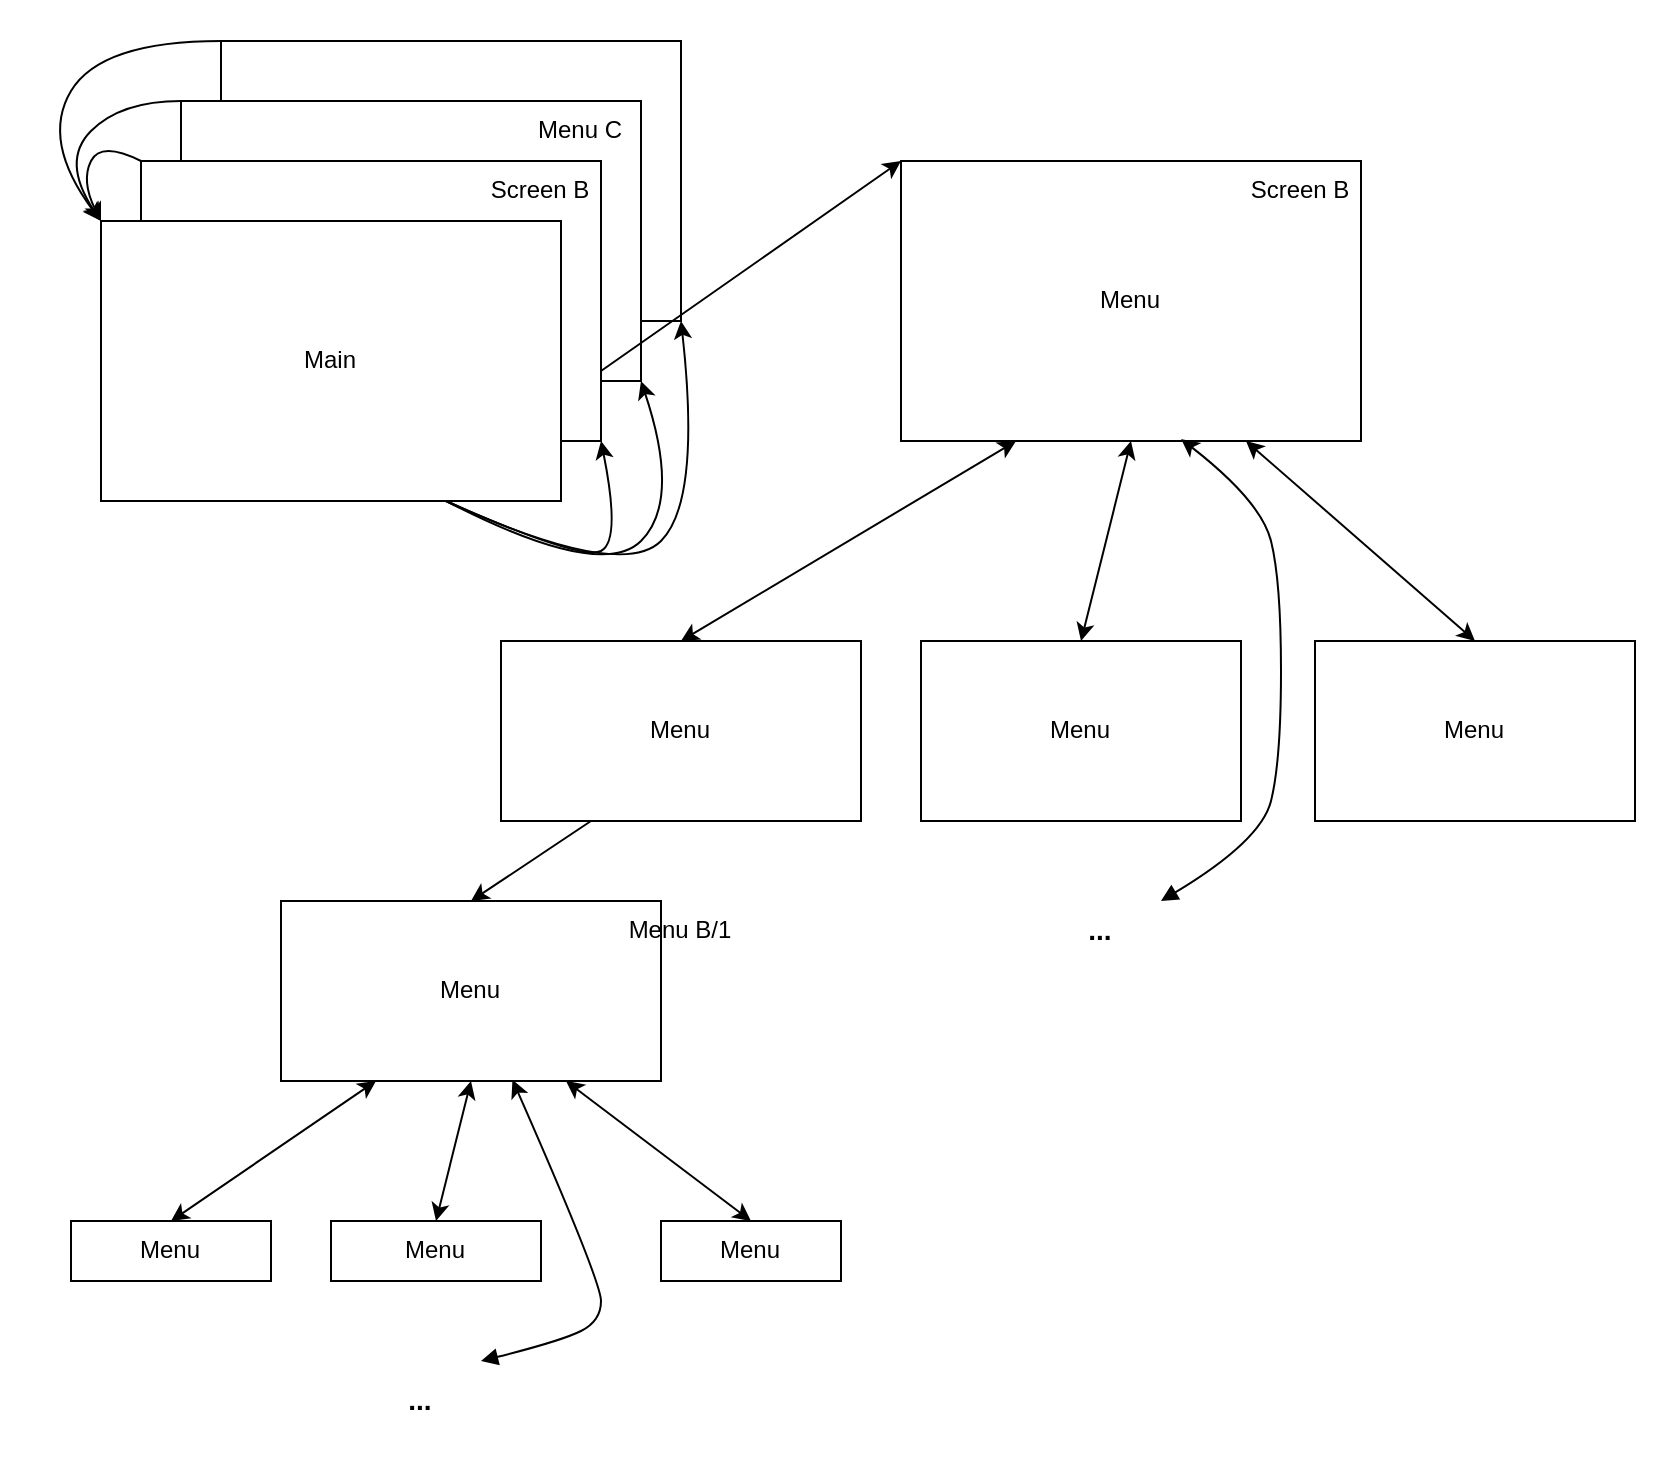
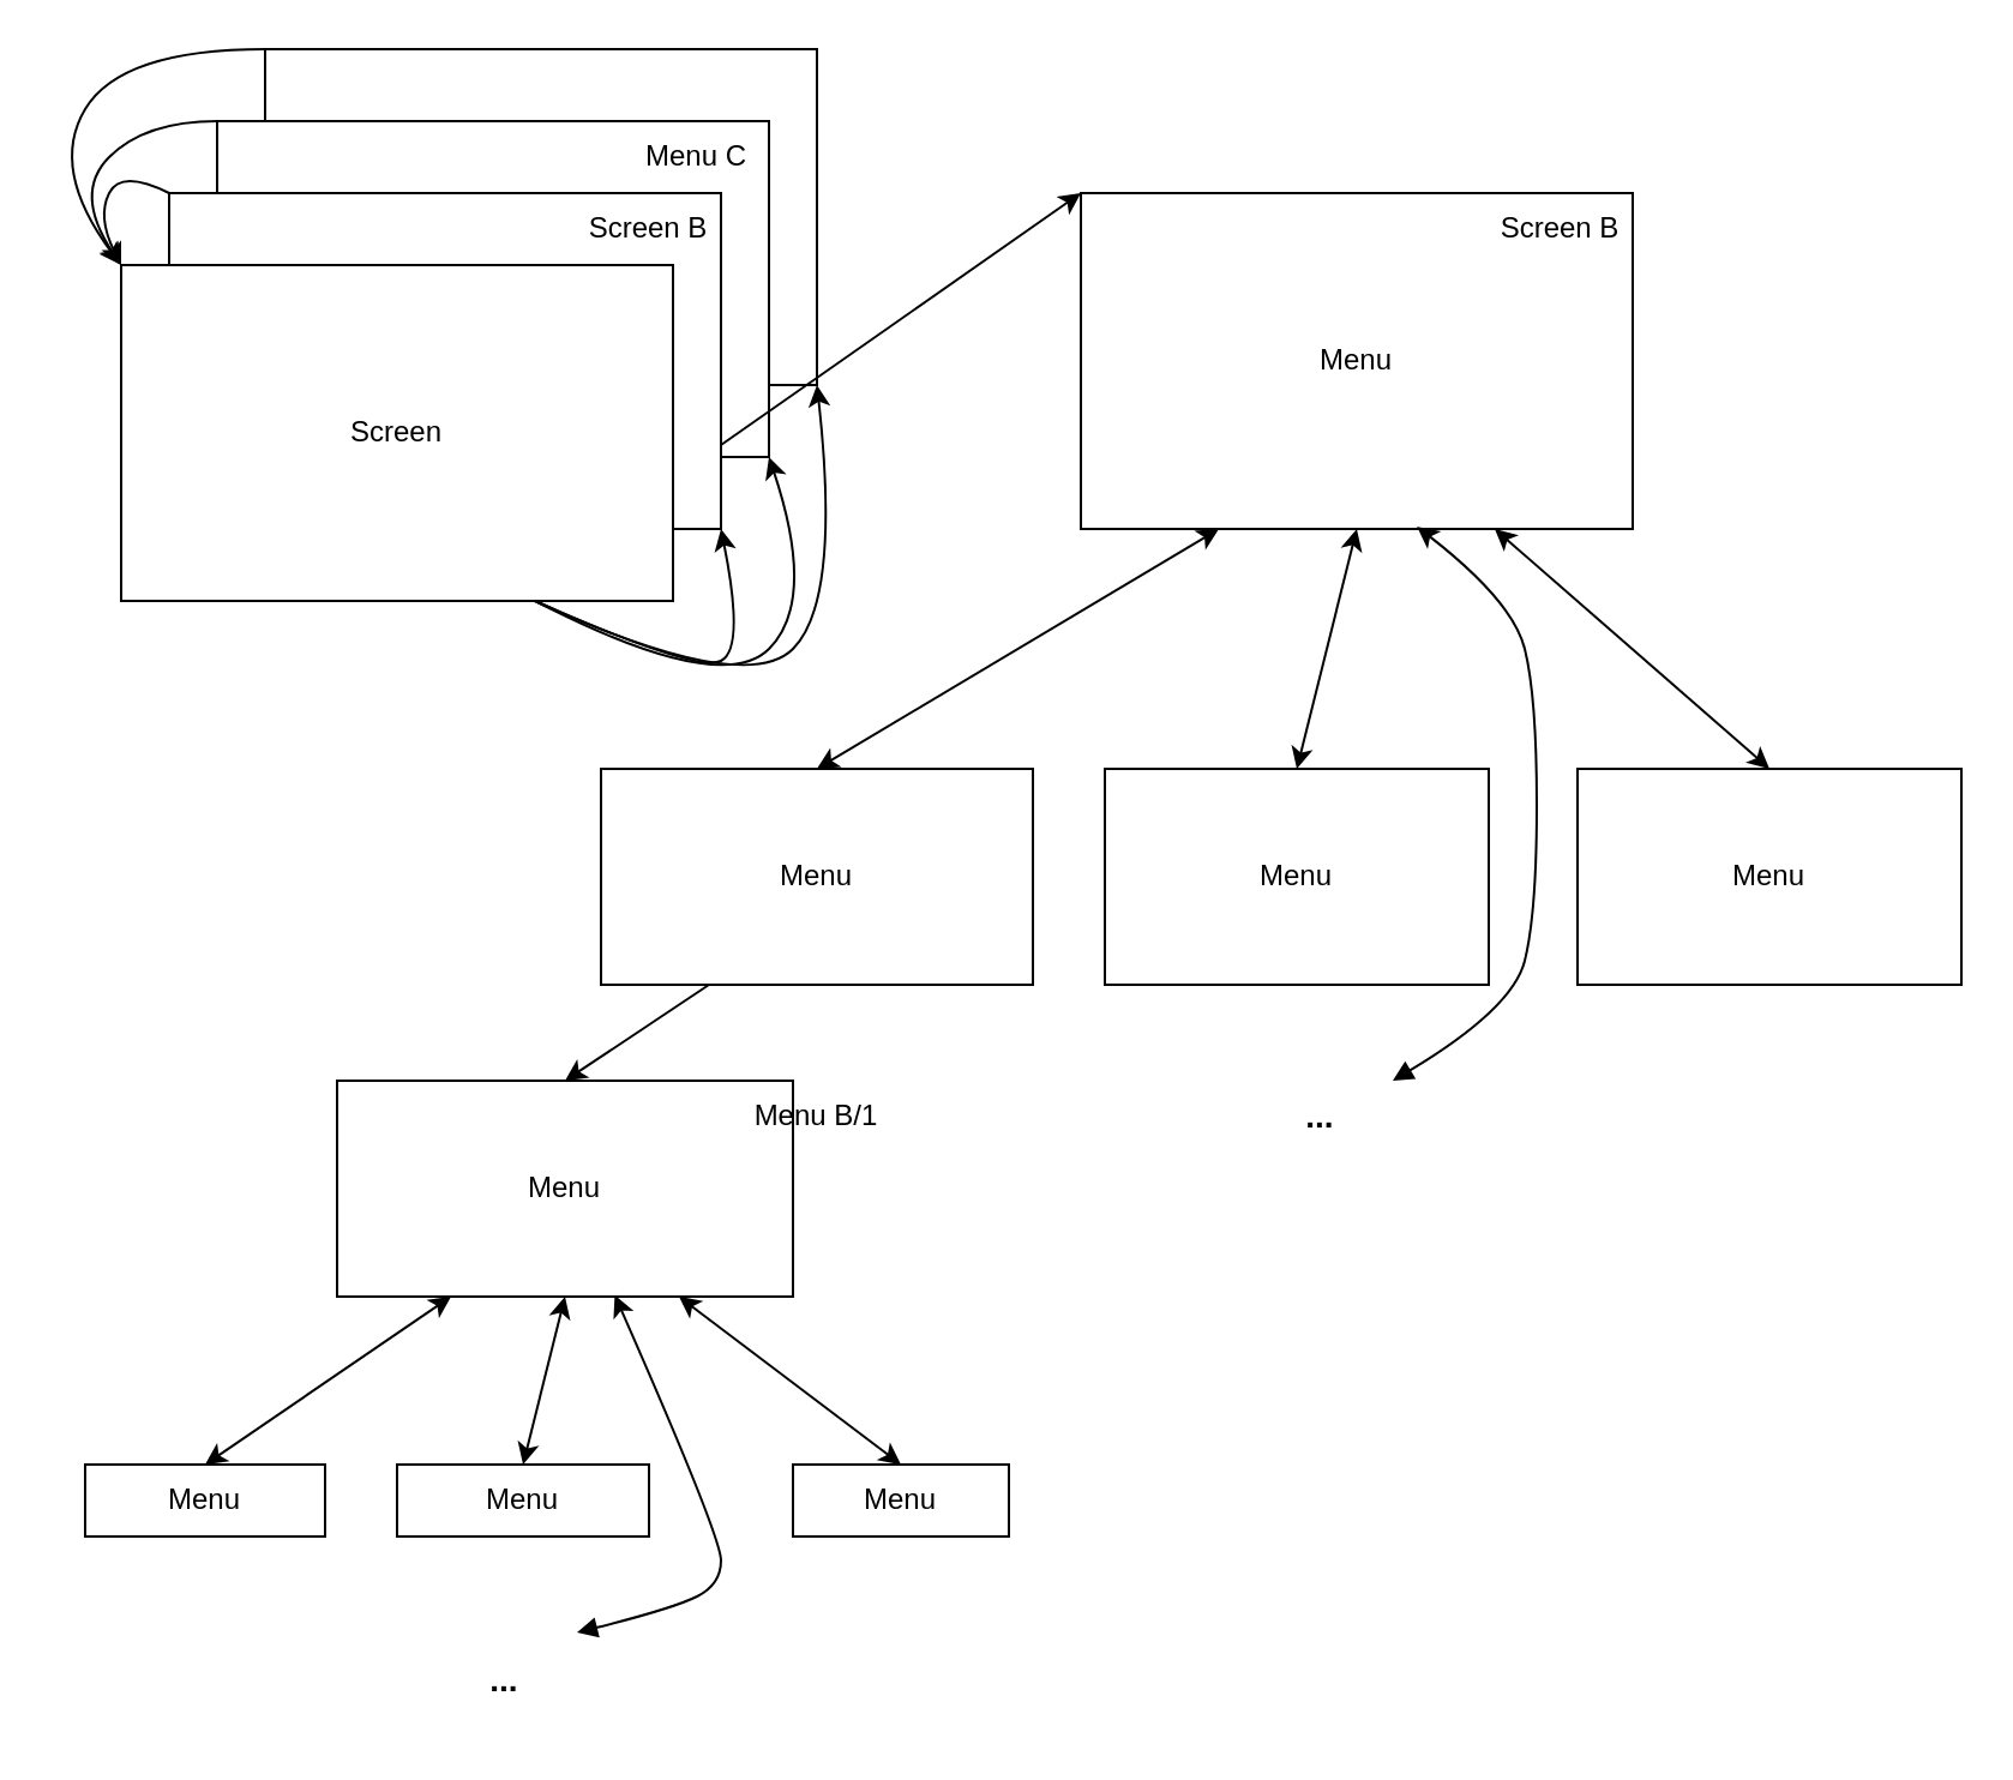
- <mxCell id="8" value="Main" style="text;html=1;align=center;verticalAlign=middle;whiteSpace=wrap;rounded=0;" vertex="1" parent="1"><mxGeometry x="135" y="165" width="60" height="30" as="geometry" /></mxCell>
+ <mxCell id="8" value="Screen" style="text;html=1;align=center;verticalAlign=middle;whiteSpace=wrap;rounded=0;" vertex="1" parent="1"><mxGeometry x="135" y="165" width="60" height="30" as="geometry" /></mxCell>
